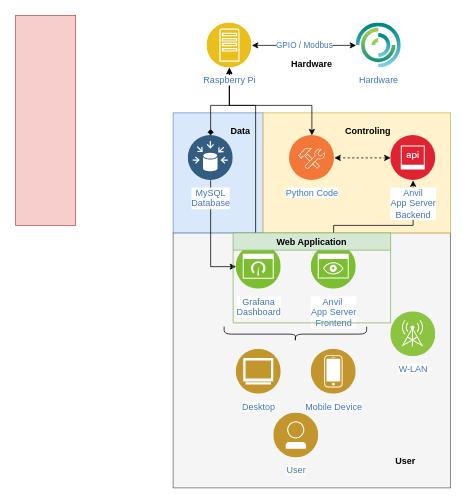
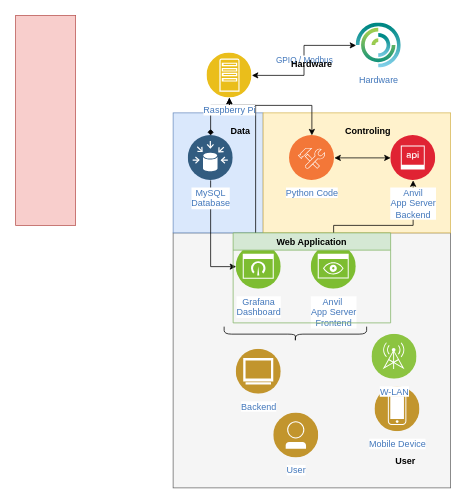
- <mxCell id="16" value="Raspberry Pi" style="aspect=fixed;perimeter=ellipsePerimeter;html=1;align=center;shadow=0;dashed=0;fontColor=#4277BB;labelBackgroundColor=#ffffff;fontSize=12;spacingTop=3;image;image=img/lib/ibm/applications/app_server.svg;labelPosition=center;verticalLabelPosition=bottom;verticalAlign=top;" parent="1" vertex="1"><mxGeometry x="275" y="30" width="60" height="60" as="geometry" /></mxCell>
+ <mxCell id="16" value="Raspberry Pi" style="aspect=fixed;perimeter=ellipsePerimeter;html=1;align=center;shadow=0;dashed=0;fontColor=#4277BB;labelBackgroundColor=#ffffff;fontSize=12;spacingTop=3;image;image=img/lib/ibm/applications/app_server.svg;labelPosition=center;verticalLabelPosition=bottom;verticalAlign=top;" parent="1" vertex="1"><mxGeometry x="275" y="70" width="60" height="60" as="geometry" /></mxCell>
- <mxCell id="10" style="edgeStyle=orthogonalEdgeStyle;rounded=0;orthogonalLoop=1;jettySize=auto;html=1;exitX=0;exitY=0.5;exitDx=0;exitDy=0;entryX=1;entryY=0.5;entryDx=0;entryDy=0;startArrow=classic;startFill=1;dashed=1;" parent="1" source="11" target="24" edge="1"><mxGeometry relative="1" as="geometry" /></mxCell>
+ <mxCell id="10" style="edgeStyle=orthogonalEdgeStyle;rounded=0;orthogonalLoop=1;jettySize=auto;html=1;exitX=0;exitY=0.5;exitDx=0;exitDy=0;entryX=1;entryY=0.5;entryDx=0;entryDy=0;startArrow=classic;startFill=1;" parent="1" source="11" target="24" edge="1"><mxGeometry relative="1" as="geometry" /></mxCell>
- <mxCell id="23" value="W-LAN" style="aspect=fixed;perimeter=ellipsePerimeter;html=1;align=center;shadow=0;dashed=0;fontColor=#4277BB;labelBackgroundColor=#ffffff;fontSize=12;spacingTop=3;image;image=img/lib/ibm/infrastructure/mobile_provider_network.svg;" parent="1" vertex="1"><mxGeometry x="520" y="415" width="60" height="60" as="geometry" /></mxCell>
+ <mxCell id="23" value="W-LAN" style="aspect=fixed;perimeter=ellipsePerimeter;html=1;align=center;shadow=0;dashed=0;fontColor=#4277BB;labelBackgroundColor=#ffffff;fontSize=12;spacingTop=3;image;image=img/lib/ibm/infrastructure/mobile_provider_network.svg;" parent="1" vertex="1"><mxGeometry x="495" y="445" width="60" height="60" as="geometry" /></mxCell>
- <mxCell id="8" value="Mobile Device" style="aspect=fixed;perimeter=ellipsePerimeter;html=1;align=center;shadow=0;dashed=0;fontColor=#4277BB;labelBackgroundColor=#ffffff;fontSize=12;spacingTop=3;image;image=img/lib/ibm/users/device.svg;" parent="1" vertex="1"><mxGeometry x="414" y="465" width="60" height="60" as="geometry" /></mxCell>
+ <mxCell id="8" value="Mobile Device" style="aspect=fixed;perimeter=ellipsePerimeter;html=1;align=center;shadow=0;dashed=0;fontColor=#4277BB;labelBackgroundColor=#ffffff;fontSize=12;spacingTop=3;image;image=img/lib/ibm/users/device.svg;" parent="1" vertex="1"><mxGeometry x="499" y="515" width="60" height="60" as="geometry" /></mxCell>
- <mxCell id="6" value="Desktop" style="aspect=fixed;perimeter=ellipsePerimeter;html=1;align=center;shadow=0;dashed=0;fontColor=#4277BB;labelBackgroundColor=#ffffff;fontSize=12;spacingTop=3;image;image=img/lib/ibm/users/browser.svg;" parent="1" vertex="1"><mxGeometry x="314" y="465" width="60" height="60" as="geometry" /></mxCell>
+ <mxCell id="6" value="Backend" style="aspect=fixed;perimeter=ellipsePerimeter;html=1;align=center;shadow=0;dashed=0;fontColor=#4277BB;labelBackgroundColor=#ffffff;fontSize=12;spacingTop=3;image;image=img/lib/ibm/users/browser.svg;" parent="1" vertex="1"><mxGeometry x="314" y="465" width="60" height="60" as="geometry" /></mxCell>
